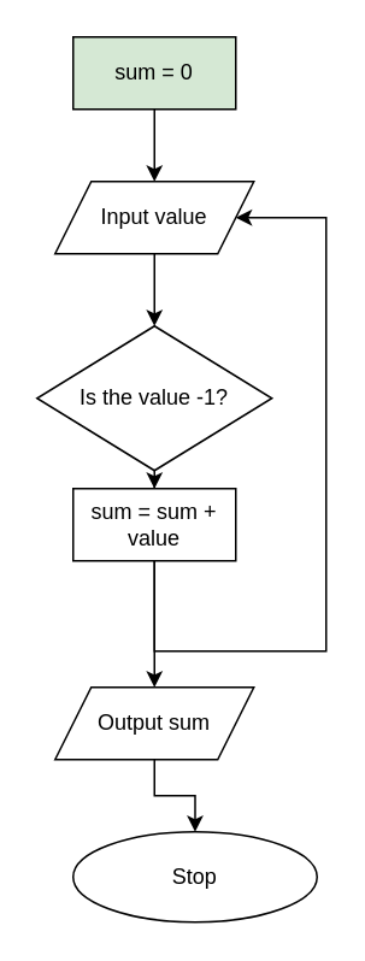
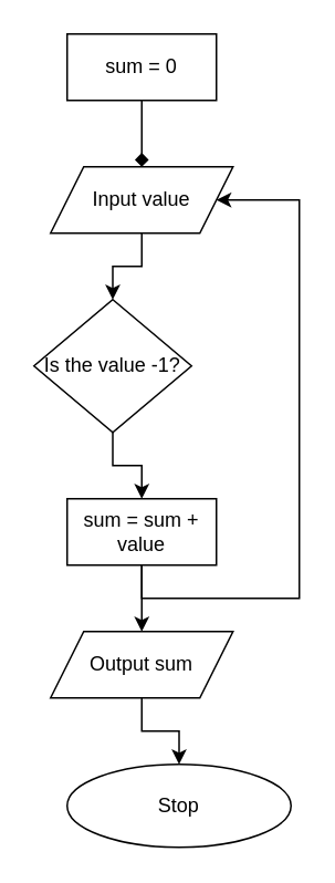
- <mxCell id="3" value="sum = 0" style="rounded=0;whiteSpace=wrap;html=1;fillColor=#d5e8d4;" vertex="1" parent="1"><mxGeometry x="40" y="20" width="90" height="40" as="geometry" /></mxCell>
+ <mxCell id="3" value="sum = 0" style="rounded=0;whiteSpace=wrap;html=1;" vertex="1" parent="1"><mxGeometry x="40" y="20" width="90" height="40" as="geometry" /></mxCell>
- <mxCell id="2" style="edgeStyle=orthogonalEdgeStyle;rounded=0;orthogonalLoop=1;jettySize=auto;html=1;entryX=0.5;entryY=0;entryDx=0;entryDy=0;" edge="1" parent="1" source="3" target="5"><mxGeometry relative="1" as="geometry" /></mxCell>
+ <mxCell id="2" style="edgeStyle=orthogonalEdgeStyle;rounded=0;orthogonalLoop=1;jettySize=auto;html=1;entryX=0.5;entryY=0;entryDx=0;entryDy=0;endArrow=diamond;" edge="1" parent="1" source="3" target="5"><mxGeometry relative="1" as="geometry" /></mxCell>
- <mxCell id="7" value="Is the value -1?" style="rhombus;whiteSpace=wrap;html=1;" vertex="1" parent="1"><mxGeometry x="20" y="180" width="130" height="80" as="geometry" /></mxCell>
+ <mxCell id="7" value="Is the value -1?" style="rhombus;whiteSpace=wrap;html=1;" vertex="1" parent="1"><mxGeometry x="20" y="180" width="95" height="80" as="geometry" /></mxCell>
- <mxCell id="10" value="sum = sum + value" style="rounded=0;whiteSpace=wrap;html=1;" vertex="1" parent="1"><mxGeometry x="40" y="270" width="90" height="40" as="geometry" /></mxCell>
+ <mxCell id="10" value="sum = sum + value" style="rounded=0;whiteSpace=wrap;html=1;" vertex="1" parent="1"><mxGeometry x="40" y="300" width="90" height="40" as="geometry" /></mxCell>
